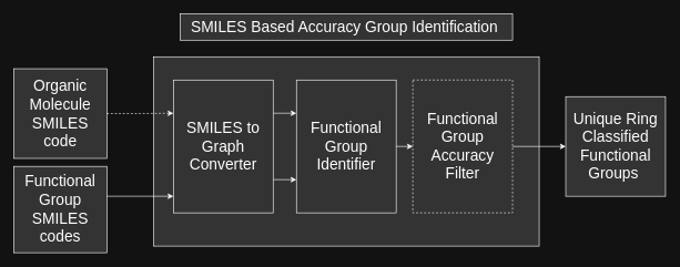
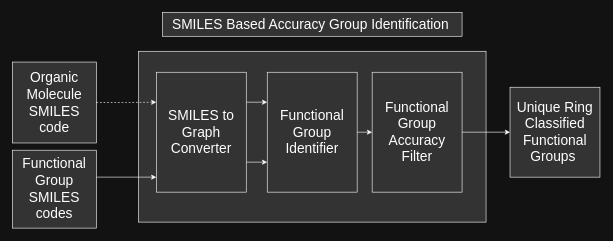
- <mxCell id="8" value="Functional Group Accuracy Filter" style="rounded=0;whiteSpace=wrap;html=1;fillColor=#333333;fontColor=#FFFFFF;labelBorderColor=none;labelBackgroundColor=none;strokeColor=#FFFFFF;fontSize=23;dashed=1;" parent="1" vertex="1"><mxGeometry x="620" y="120" width="150" height="200" as="geometry" /></mxCell>
+ <mxCell id="8" value="Functional Group Accuracy Filter" style="rounded=0;whiteSpace=wrap;html=1;fillColor=#333333;fontColor=#FFFFFF;labelBorderColor=none;labelBackgroundColor=none;strokeColor=#FFFFFF;fontSize=23;" parent="1" vertex="1"><mxGeometry x="620" y="120" width="150" height="200" as="geometry" /></mxCell>
